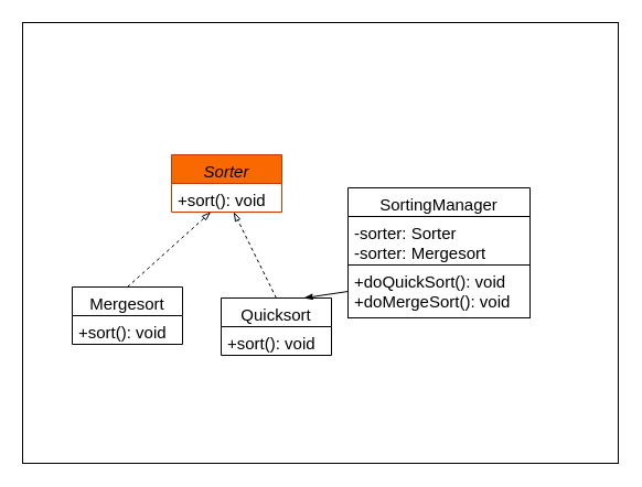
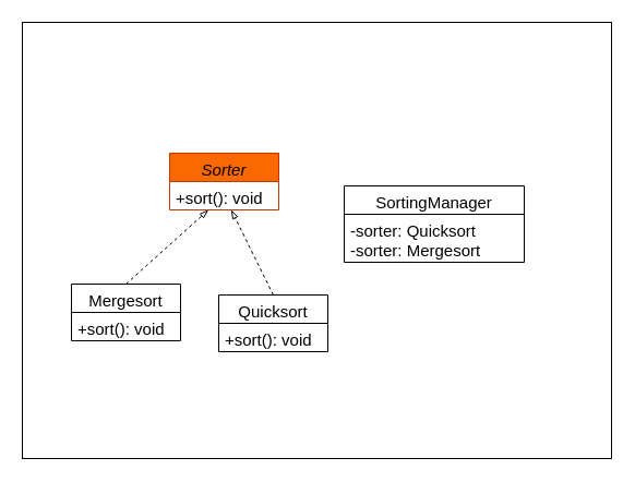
- <mxCell id="11" value="-sorter: Sorter&#10;-sorter: Mergesort" style="text;align=left;verticalAlign=top;spacingLeft=4;spacingRight=4;overflow=hidden;rotatable=0;points=[[0,0.5],[1,0.5]];portConstraint=eastwest;fontColor=#000000;fontSize=15;" parent="10" vertex="1"><mxGeometry y="26" width="165" height="44" as="geometry" /></mxCell>
+ <mxCell id="11" value="-sorter: Quicksort&#10;-sorter: Mergesort" style="text;align=left;verticalAlign=top;spacingLeft=4;spacingRight=4;overflow=hidden;rotatable=0;points=[[0,0.5],[1,0.5]];portConstraint=eastwest;fontColor=#000000;fontSize=15;" parent="10" vertex="1"><mxGeometry y="26" width="165" height="44" as="geometry" /></mxCell>
- <mxCell id="13" value="+doQuickSort(): void&#10;+doMergeSort(): void" style="text;align=left;verticalAlign=top;spacingLeft=4;spacingRight=4;overflow=hidden;rotatable=0;points=[[0,0.5],[1,0.5]];portConstraint=eastwest;fontColor=#000000;fontSize=15;strokeColor=#000000;" parent="1" vertex="1"><mxGeometry x="315" y="240" width="165" height="48" as="geometry" /></mxCell>
- <mxCell id="12" style="edgeStyle=none;html=1;exitX=0;exitY=0.5;exitDx=0;exitDy=0;entryX=0.75;entryY=0;entryDx=0;entryDy=0;strokeColor=#000000;fontSize=15;fontColor=#000000;startArrow=none;startFill=0;endArrow=classicThin;endFill=1;" parent="1" source="13" target="8" edge="1"><mxGeometry relative="1" as="geometry" /></mxCell>
